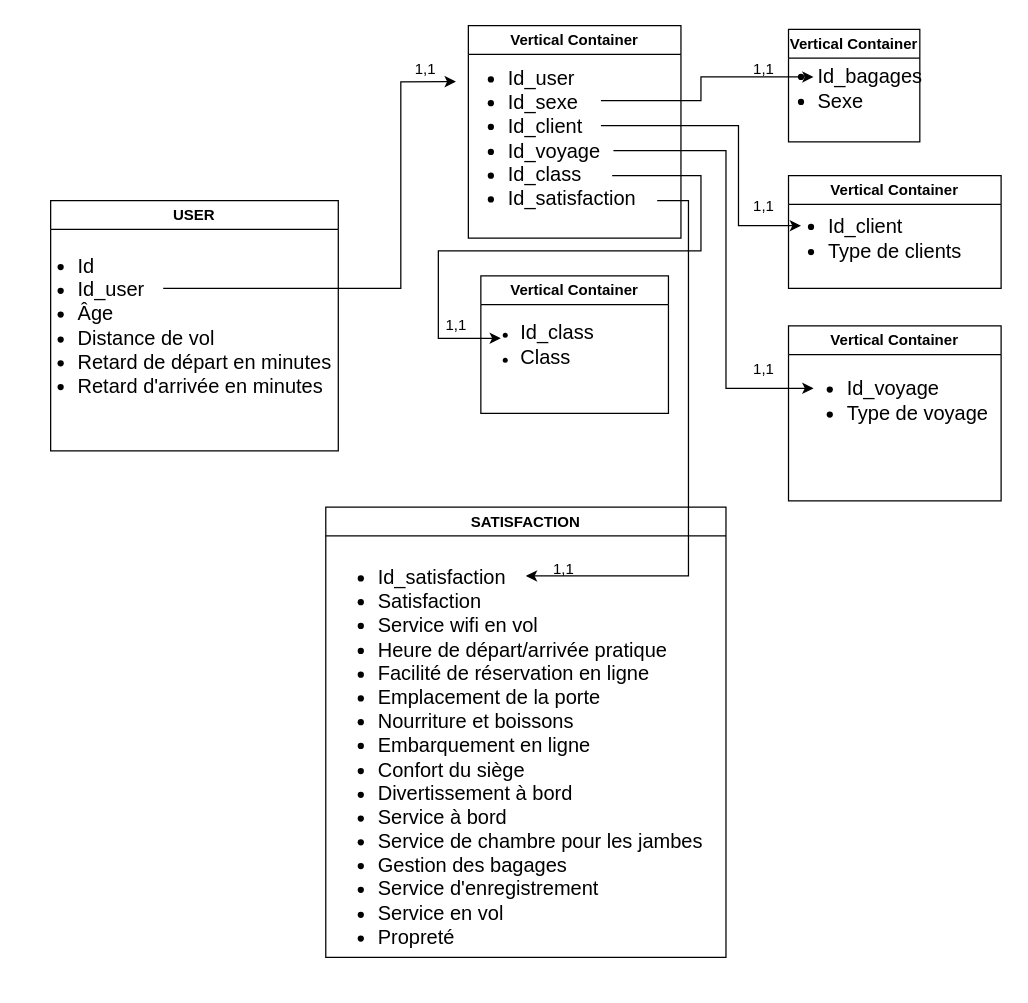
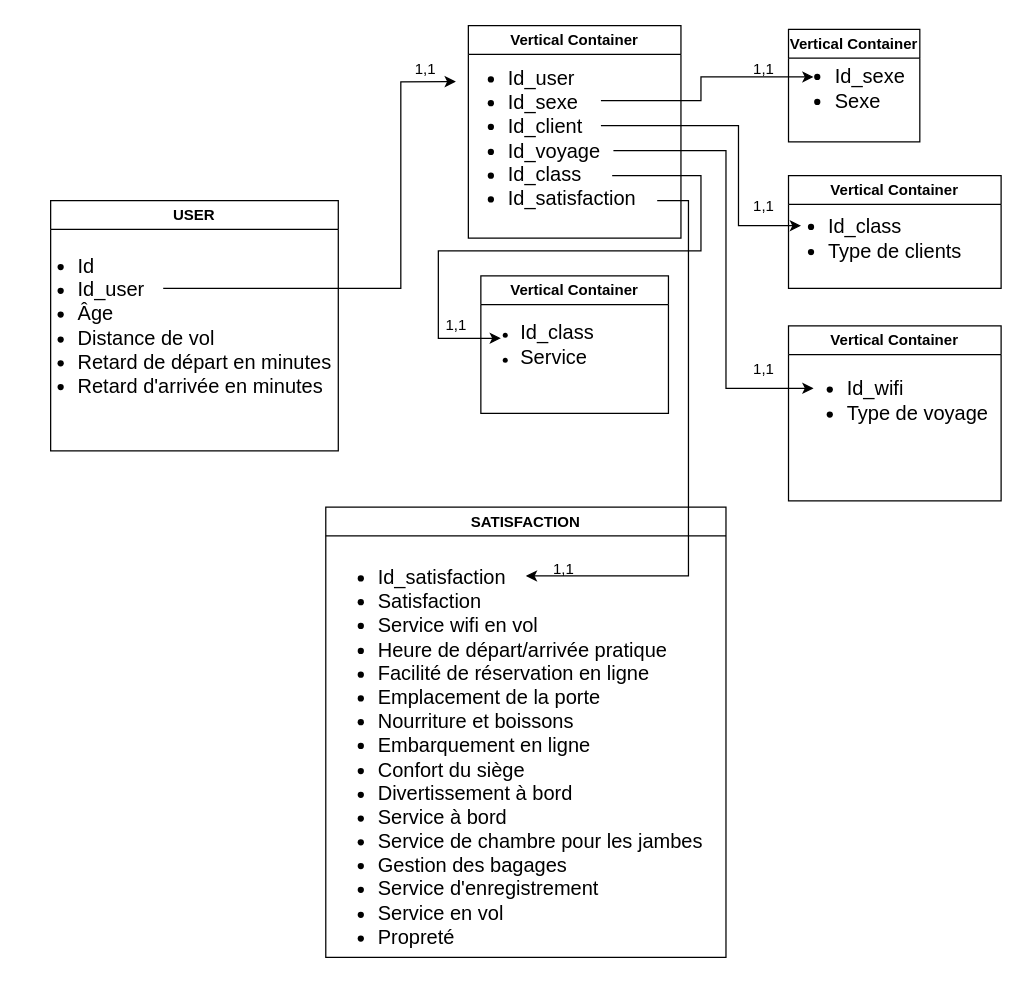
- <mxCell id="11" value="&lt;div style=&quot;text-align: left; font-size: 16px;&quot;&gt;&lt;ul&gt;&lt;li&gt;&lt;span style=&quot;background-color: initial;&quot;&gt;Id_bagages&lt;/span&gt;&lt;/li&gt;&lt;li&gt;&lt;span style=&quot;background-color: initial;&quot;&gt;Sexe&lt;/span&gt;&lt;/li&gt;&lt;/ul&gt;&lt;/div&gt;" style="text;html=1;align=center;verticalAlign=middle;resizable=0;points=[];autosize=1;strokeColor=none;fillColor=none;" vertex="1" parent="10"><mxGeometry x="-15" y="7" width="120" height="80" as="geometry" /></mxCell>
+ <mxCell id="11" value="&lt;div style=&quot;text-align: left; font-size: 16px;&quot;&gt;&lt;ul&gt;&lt;li&gt;&lt;span style=&quot;background-color: initial;&quot;&gt;Id_sexe&lt;/span&gt;&lt;/li&gt;&lt;li&gt;&lt;span style=&quot;background-color: initial;&quot;&gt;Sexe&lt;/span&gt;&lt;/li&gt;&lt;/ul&gt;&lt;/div&gt;" style="text;html=1;align=center;verticalAlign=middle;resizable=0;points=[];autosize=1;strokeColor=none;fillColor=none;" vertex="1" parent="10"><mxGeometry x="-15" y="7" width="120" height="80" as="geometry" /></mxCell>
- <mxCell id="13" value="&lt;ul style=&quot;font-size: 16px;&quot;&gt;&lt;li&gt;Id_client&lt;/li&gt;&lt;li&gt;Type de clients&lt;/li&gt;&lt;/ul&gt;" style="text;html=1;align=left;verticalAlign=middle;resizable=0;points=[];autosize=1;strokeColor=none;fillColor=none;" vertex="1" parent="12"><mxGeometry x="-10" y="10" width="170" height="80" as="geometry" /></mxCell>
+ <mxCell id="13" value="&lt;ul style=&quot;font-size: 16px;&quot;&gt;&lt;li&gt;Id_class&lt;/li&gt;&lt;li&gt;Type de clients&lt;/li&gt;&lt;/ul&gt;" style="text;html=1;align=left;verticalAlign=middle;resizable=0;points=[];autosize=1;strokeColor=none;fillColor=none;" vertex="1" parent="12"><mxGeometry x="-10" y="10" width="170" height="80" as="geometry" /></mxCell>
- <mxCell id="19" value="&lt;ul&gt;&lt;li&gt;&lt;font style=&quot;font-size: 16px;&quot;&gt;Id_class&lt;/font&gt;&lt;/li&gt;&lt;li&gt;&lt;font style=&quot;font-size: 16px;&quot;&gt;Class&lt;/font&gt;&lt;/li&gt;&lt;/ul&gt;" style="text;html=1;align=left;verticalAlign=middle;resizable=0;points=[];autosize=1;strokeColor=none;fillColor=none;" vertex="1" parent="18"><mxGeometry x="-10" y="15" width="120" height="80" as="geometry" /></mxCell>
+ <mxCell id="19" value="&lt;ul&gt;&lt;li&gt;&lt;font style=&quot;font-size: 16px;&quot;&gt;Id_class&lt;/font&gt;&lt;/li&gt;&lt;li&gt;&lt;font style=&quot;font-size: 16px;&quot;&gt;Service&lt;/font&gt;&lt;/li&gt;&lt;/ul&gt;" style="text;html=1;align=left;verticalAlign=middle;resizable=0;points=[];autosize=1;strokeColor=none;fillColor=none;" vertex="1" parent="18"><mxGeometry x="-10" y="15" width="120" height="80" as="geometry" /></mxCell>
- <mxCell id="17" value="&lt;ul style=&quot;font-size: 16px;&quot;&gt;&lt;li&gt;Id_voyage&lt;/li&gt;&lt;li&gt;Type de voyage&lt;/li&gt;&lt;/ul&gt;" style="text;html=1;strokeColor=none;fillColor=none;align=left;verticalAlign=middle;whiteSpace=wrap;rounded=0;" vertex="1" parent="16"><mxGeometry x="5" y="40" width="165" height="40" as="geometry" /></mxCell>
+ <mxCell id="17" value="&lt;ul style=&quot;font-size: 16px;&quot;&gt;&lt;li&gt;Id_wifi&lt;/li&gt;&lt;li&gt;Type de voyage&lt;/li&gt;&lt;/ul&gt;" style="text;html=1;strokeColor=none;fillColor=none;align=left;verticalAlign=middle;whiteSpace=wrap;rounded=0;" vertex="1" parent="16"><mxGeometry x="5" y="40" width="165" height="40" as="geometry" /></mxCell>
